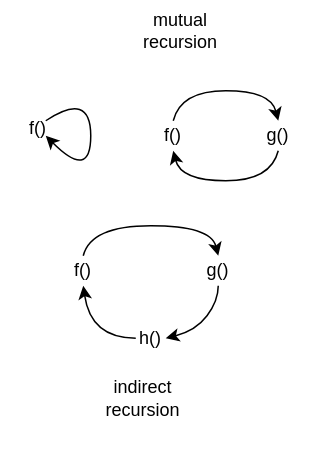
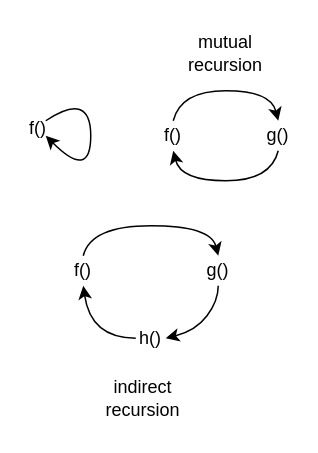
- <mxCell id="14" value="mutual recursion" style="text;html=1;strokeColor=none;fillColor=none;align=center;verticalAlign=middle;whiteSpace=wrap;rounded=0;" vertex="1" parent="1"><mxGeometry x="90" y="5" width="60" height="30" as="geometry" /></mxCell>
+ <mxCell id="14" value="mutual recursion" style="text;html=1;strokeColor=none;fillColor=none;align=center;verticalAlign=middle;whiteSpace=wrap;rounded=0;" vertex="1" parent="1"><mxGeometry x="120" y="20" width="60" height="30" as="geometry" /></mxCell>
